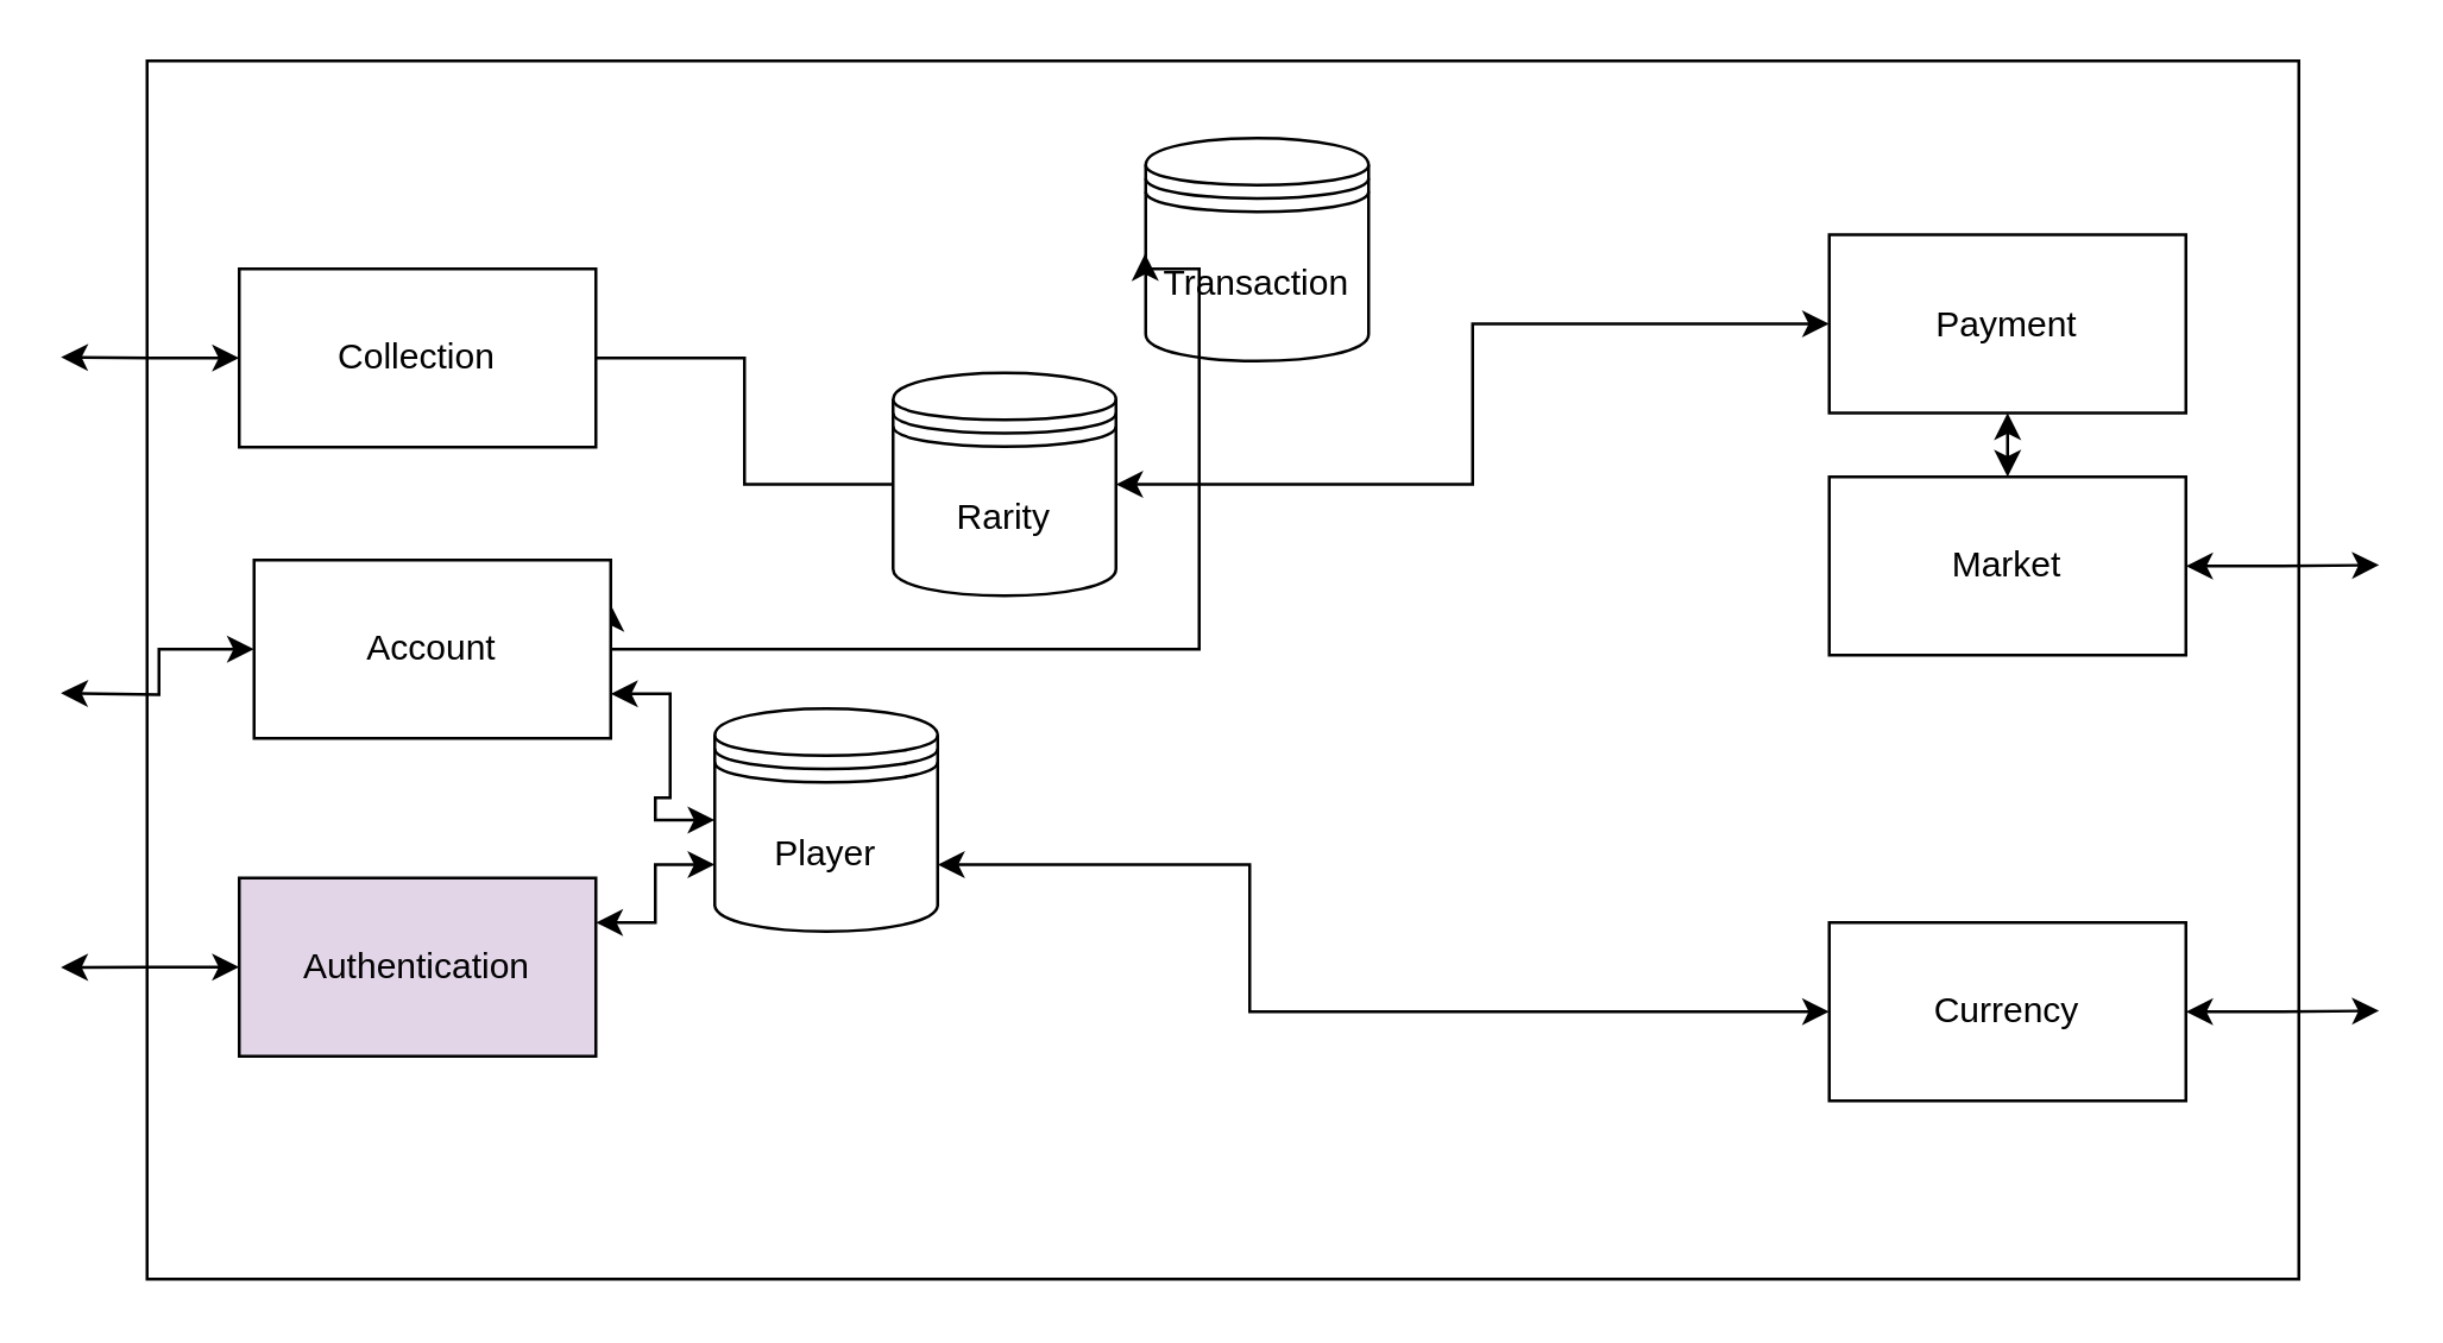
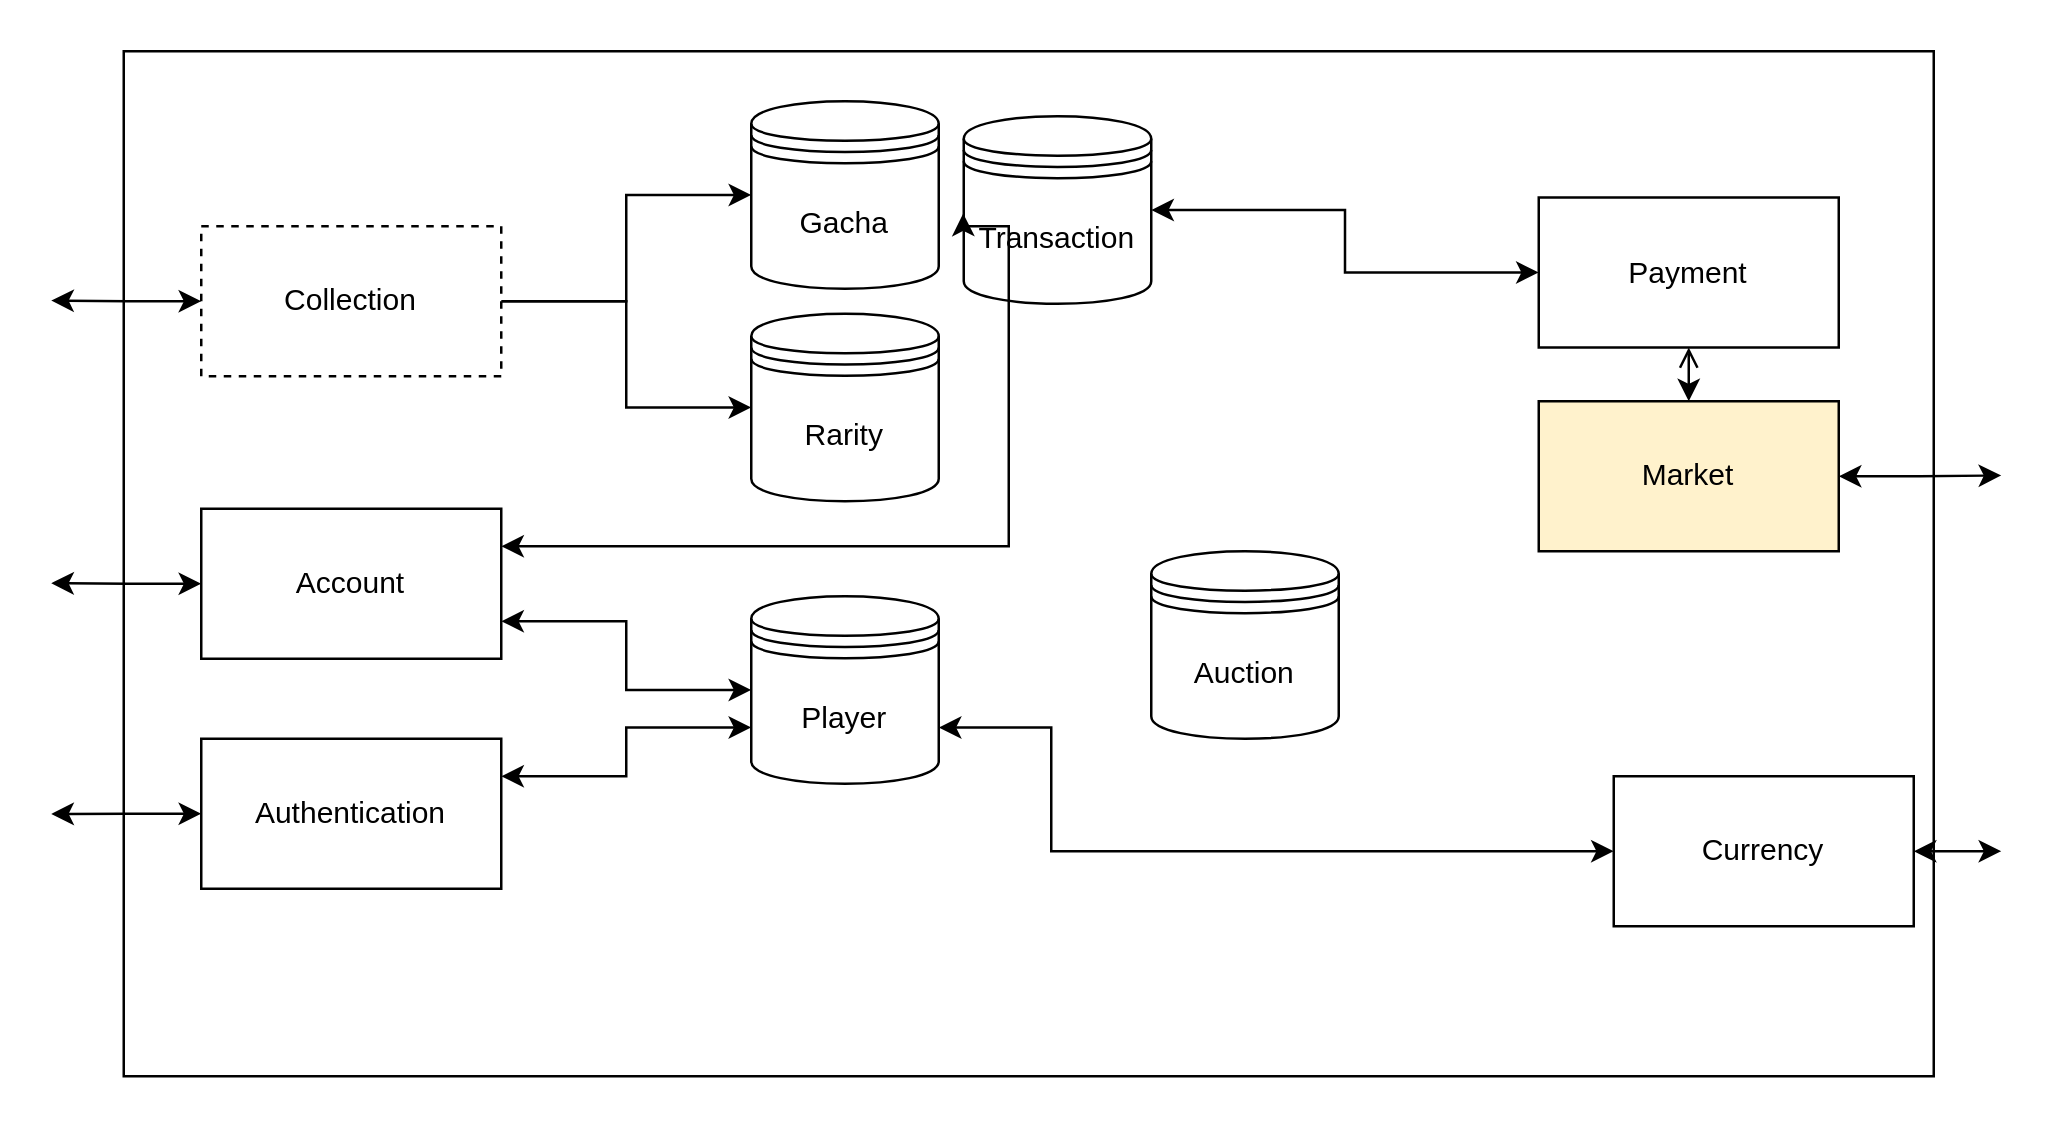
+ <mxCell id="8" style="edgeStyle=orthogonalEdgeStyle;rounded=0;orthogonalLoop=1;jettySize=auto;html=1;entryX=0;entryY=0.5;entryDx=0;entryDy=0;exitX=1;exitY=0.5;exitDx=0;exitDy=0;" edge="1" parent="1" source="11" target="7"><mxGeometry relative="1" as="geometry"><mxPoint x="230" y="120" as="sourcePoint" /></mxGeometry></mxCell>
+ <mxCell id="7" value="Gacha" style="shape=datastore;whiteSpace=wrap;html=1;" vertex="1" parent="1"><mxGeometry x="300" y="40" width="75" height="75" as="geometry" /></mxCell>
- <mxCell id="11" value="Collection" style="rounded=0;whiteSpace=wrap;html=1;" vertex="1" parent="1"><mxGeometry x="80" y="90" width="120" height="60" as="geometry" /></mxCell>
+ <mxCell id="11" value="Collection" style="rounded=0;whiteSpace=wrap;html=1;dashed=1;" vertex="1" parent="1"><mxGeometry x="80" y="90" width="120" height="60" as="geometry" /></mxCell>
- <mxCell id="19" style="edgeStyle=orthogonalEdgeStyle;rounded=0;orthogonalLoop=1;jettySize=auto;html=1;exitX=0.5;exitY=0;exitDx=0;exitDy=0;entryX=0.5;entryY=1;entryDx=0;entryDy=0;startArrow=classic;startFill=1;" edge="1" parent="1" source="21" target="23"><mxGeometry relative="1" as="geometry" /></mxCell>
+ <mxCell id="19" style="edgeStyle=orthogonalEdgeStyle;rounded=0;orthogonalLoop=1;jettySize=auto;html=1;exitX=0.5;exitY=0;exitDx=0;exitDy=0;entryX=0.5;entryY=1;entryDx=0;entryDy=0;startArrow=classic;startFill=1;endArrow=open;" edge="1" parent="1" source="21" target="23"><mxGeometry relative="1" as="geometry" /></mxCell>
- <mxCell id="22" style="edgeStyle=orthogonalEdgeStyle;rounded=0;orthogonalLoop=1;jettySize=auto;html=1;exitX=0;exitY=0.5;exitDx=0;exitDy=0;startArrow=classic;startFill=1;" edge="1" parent="1" source="23" target="13"><mxGeometry relative="1" as="geometry" /></mxCell>
+ <mxCell id="22" style="edgeStyle=orthogonalEdgeStyle;rounded=0;orthogonalLoop=1;jettySize=auto;html=1;exitX=0;exitY=0.5;exitDx=0;exitDy=0;entryX=1;entryY=0.5;entryDx=0;entryDy=0;startArrow=classic;startFill=1;" edge="1" parent="1" source="23" target="12"><mxGeometry relative="1" as="geometry" /></mxCell>
- <mxCell id="9" style="edgeStyle=orthogonalEdgeStyle;rounded=0;orthogonalLoop=1;jettySize=auto;html=1;exitX=1;exitY=0.5;exitDx=0;exitDy=0;entryX=0;entryY=0.5;entryDx=0;entryDy=0;endArrow=none;" edge="1" parent="1" source="11" target="13"><mxGeometry relative="1" as="geometry" /></mxCell>
+ <mxCell id="9" style="edgeStyle=orthogonalEdgeStyle;rounded=0;orthogonalLoop=1;jettySize=auto;html=1;exitX=1;exitY=0.5;exitDx=0;exitDy=0;entryX=0;entryY=0.5;entryDx=0;entryDy=0;" edge="1" parent="1" source="11" target="13"><mxGeometry relative="1" as="geometry" /></mxCell>
- <mxCell id="21" value="Market" style="rounded=0;whiteSpace=wrap;html=1;" vertex="1" parent="1"><mxGeometry x="615" y="160" width="120" height="60" as="geometry" /></mxCell>
+ <mxCell id="21" value="Market" style="rounded=0;whiteSpace=wrap;html=1;fillColor=#fff2cc;" vertex="1" parent="1"><mxGeometry x="615" y="160" width="120" height="60" as="geometry" /></mxCell>
- <mxCell id="18" value="Account" style="rounded=0;whiteSpace=wrap;html=1;" vertex="1" parent="1"><mxGeometry x="85" y="188" width="120" height="60" as="geometry" /></mxCell>
+ <mxCell id="18" value="Account" style="rounded=0;whiteSpace=wrap;html=1;" vertex="1" parent="1"><mxGeometry x="80" y="203" width="120" height="60" as="geometry" /></mxCell>
+ <mxCell id="14" value="Auction" style="shape=datastore;whiteSpace=wrap;html=1;" vertex="1" parent="1"><mxGeometry x="460" y="220" width="75" height="75" as="geometry" /></mxCell>
- <mxCell id="6" value="Player" style="shape=datastore;whiteSpace=wrap;html=1;" vertex="1" parent="1"><mxGeometry x="240" y="238" width="75" height="75" as="geometry" /></mxCell>
+ <mxCell id="6" value="Player" style="shape=datastore;whiteSpace=wrap;html=1;" vertex="1" parent="1"><mxGeometry x="300" y="238" width="75" height="75" as="geometry" /></mxCell>
- <mxCell id="5" value="Authentication" style="rounded=0;whiteSpace=wrap;html=1;fillColor=#e1d5e7;" vertex="1" parent="1"><mxGeometry x="80" y="295" width="120" height="60" as="geometry" /></mxCell>
+ <mxCell id="5" value="Authentication" style="rounded=0;whiteSpace=wrap;html=1;" vertex="1" parent="1"><mxGeometry x="80" y="295" width="120" height="60" as="geometry" /></mxCell>
- <mxCell id="26" value="Currency" style="rounded=0;whiteSpace=wrap;html=1;" vertex="1" parent="1"><mxGeometry x="615" y="310" width="120" height="60" as="geometry" /></mxCell>
+ <mxCell id="26" value="Currency" style="rounded=0;whiteSpace=wrap;html=1;" vertex="1" parent="1"><mxGeometry x="645" y="310" width="120" height="60" as="geometry" /></mxCell>
